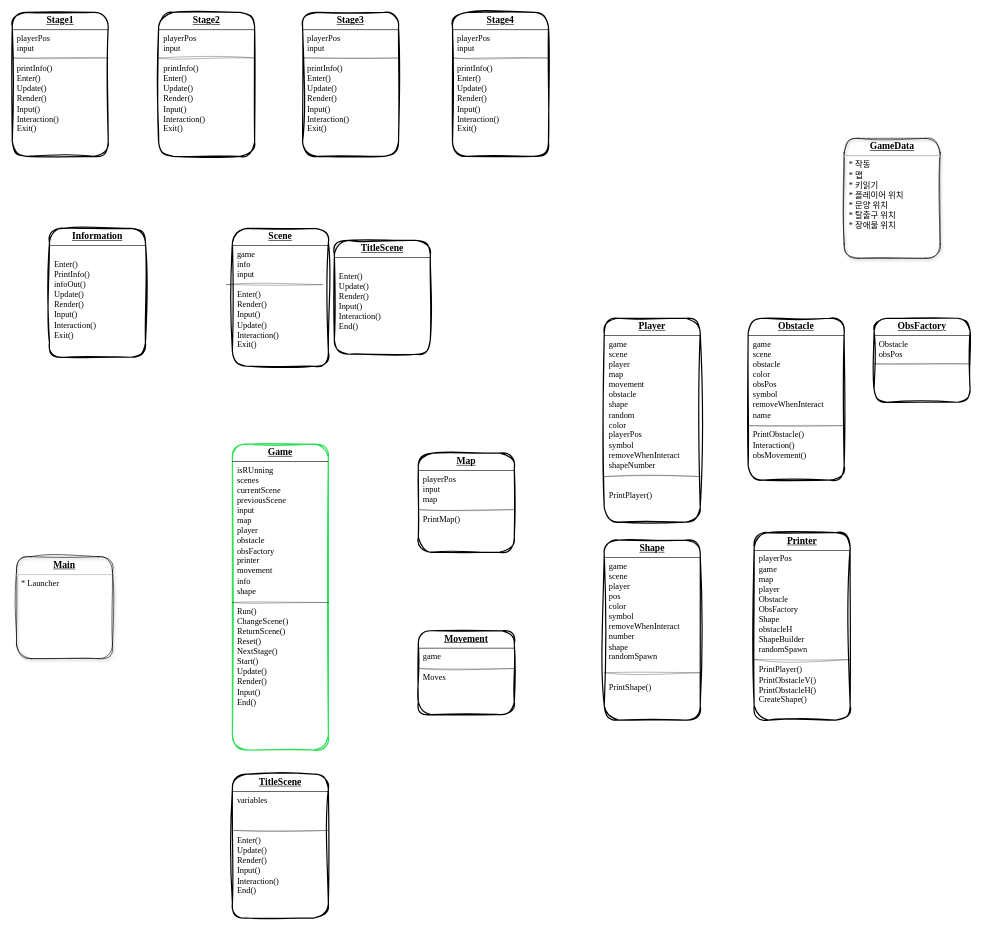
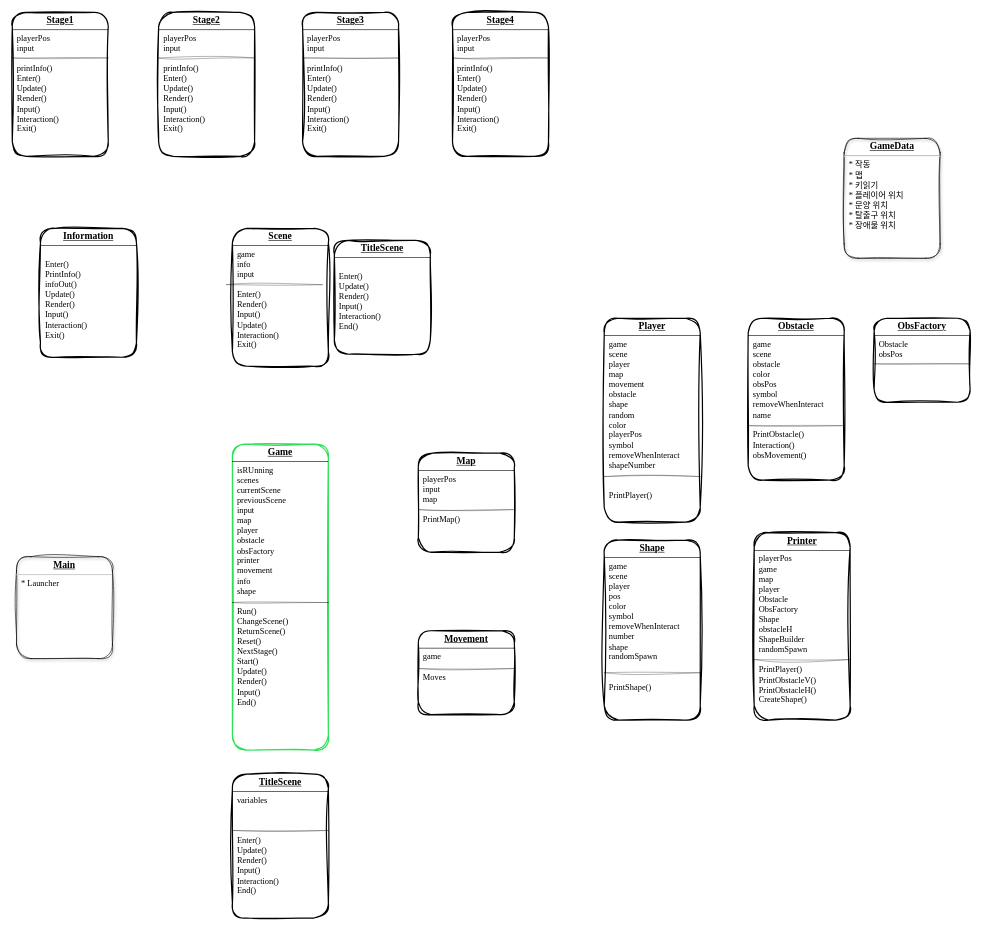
- <mxCell id="9" value="&lt;p style=&quot;margin:0px;margin-top:4px;text-align:center;text-decoration:underline;&quot;&gt;&lt;b&gt;&lt;font style=&quot;font-size: 16px;&quot;&gt;Information&lt;/font&gt;&lt;/b&gt;&lt;/p&gt;&lt;hr style=&quot;border-style:solid;&quot; size=&quot;1&quot;&gt;&lt;p style=&quot;margin: 0px 0px 0px 8px; font-size: 14px;&quot;&gt;&lt;br&gt;&lt;/p&gt;&lt;p style=&quot;text-wrap: nowrap; margin: 0px 0px 0px 8px; font-size: 14px;&quot;&gt;Enter()&lt;/p&gt;&lt;p style=&quot;text-wrap: nowrap; margin: 0px 0px 0px 8px; font-size: 14px;&quot;&gt;PrintInfo()&lt;/p&gt;&lt;p style=&quot;text-wrap: nowrap; margin: 0px 0px 0px 8px; font-size: 14px;&quot;&gt;infoOut()&lt;/p&gt;&lt;p style=&quot;text-wrap: nowrap; margin: 0px 0px 0px 8px; font-size: 14px;&quot;&gt;&lt;span style=&quot;background-color: initial;&quot;&gt;Update()&lt;/span&gt;&lt;br&gt;&lt;/p&gt;&lt;p style=&quot;text-wrap: nowrap; margin: 0px 0px 0px 8px; font-size: 14px;&quot;&gt;Render()&lt;/p&gt;&lt;p style=&quot;text-wrap: nowrap; margin: 0px 0px 0px 8px; font-size: 14px;&quot;&gt;Input()&lt;/p&gt;&lt;p style=&quot;text-wrap: nowrap; margin: 0px 0px 0px 8px; font-size: 14px;&quot;&gt;Interaction()&lt;/p&gt;&lt;p style=&quot;text-wrap: nowrap; margin: 0px 0px 0px 8px; font-size: 14px;&quot;&gt;Exit()&lt;/p&gt;" style="verticalAlign=top;align=left;overflow=fill;html=1;whiteSpace=wrap;sketch=1;hachureGap=4;jiggle=2;curveFitting=1;fontFamily=d2coding;rounded=1;fillColor=none;strokeColor=#000000;strokeWidth=2;shadow=0;" vertex="1" parent="1"><mxGeometry x="82" y="380" width="160" height="215" as="geometry" /></mxCell>
+ <mxCell id="9" value="&lt;p style=&quot;margin:0px;margin-top:4px;text-align:center;text-decoration:underline;&quot;&gt;&lt;b&gt;&lt;font style=&quot;font-size: 16px;&quot;&gt;Information&lt;/font&gt;&lt;/b&gt;&lt;/p&gt;&lt;hr style=&quot;border-style:solid;&quot; size=&quot;1&quot;&gt;&lt;p style=&quot;margin: 0px 0px 0px 8px; font-size: 14px;&quot;&gt;&lt;br&gt;&lt;/p&gt;&lt;p style=&quot;text-wrap: nowrap; margin: 0px 0px 0px 8px; font-size: 14px;&quot;&gt;Enter()&lt;/p&gt;&lt;p style=&quot;text-wrap: nowrap; margin: 0px 0px 0px 8px; font-size: 14px;&quot;&gt;PrintInfo()&lt;/p&gt;&lt;p style=&quot;text-wrap: nowrap; margin: 0px 0px 0px 8px; font-size: 14px;&quot;&gt;infoOut()&lt;/p&gt;&lt;p style=&quot;text-wrap: nowrap; margin: 0px 0px 0px 8px; font-size: 14px;&quot;&gt;&lt;span style=&quot;background-color: initial;&quot;&gt;Update()&lt;/span&gt;&lt;br&gt;&lt;/p&gt;&lt;p style=&quot;text-wrap: nowrap; margin: 0px 0px 0px 8px; font-size: 14px;&quot;&gt;Render()&lt;/p&gt;&lt;p style=&quot;text-wrap: nowrap; margin: 0px 0px 0px 8px; font-size: 14px;&quot;&gt;Input()&lt;/p&gt;&lt;p style=&quot;text-wrap: nowrap; margin: 0px 0px 0px 8px; font-size: 14px;&quot;&gt;Interaction()&lt;/p&gt;&lt;p style=&quot;text-wrap: nowrap; margin: 0px 0px 0px 8px; font-size: 14px;&quot;&gt;Exit()&lt;/p&gt;" style="verticalAlign=top;align=left;overflow=fill;html=1;whiteSpace=wrap;sketch=1;hachureGap=4;jiggle=2;curveFitting=1;fontFamily=d2coding;rounded=1;fillColor=none;strokeColor=#000000;strokeWidth=2;shadow=0;" vertex="1" parent="1"><mxGeometry x="67" y="380" width="160" height="215" as="geometry" /></mxCell>
